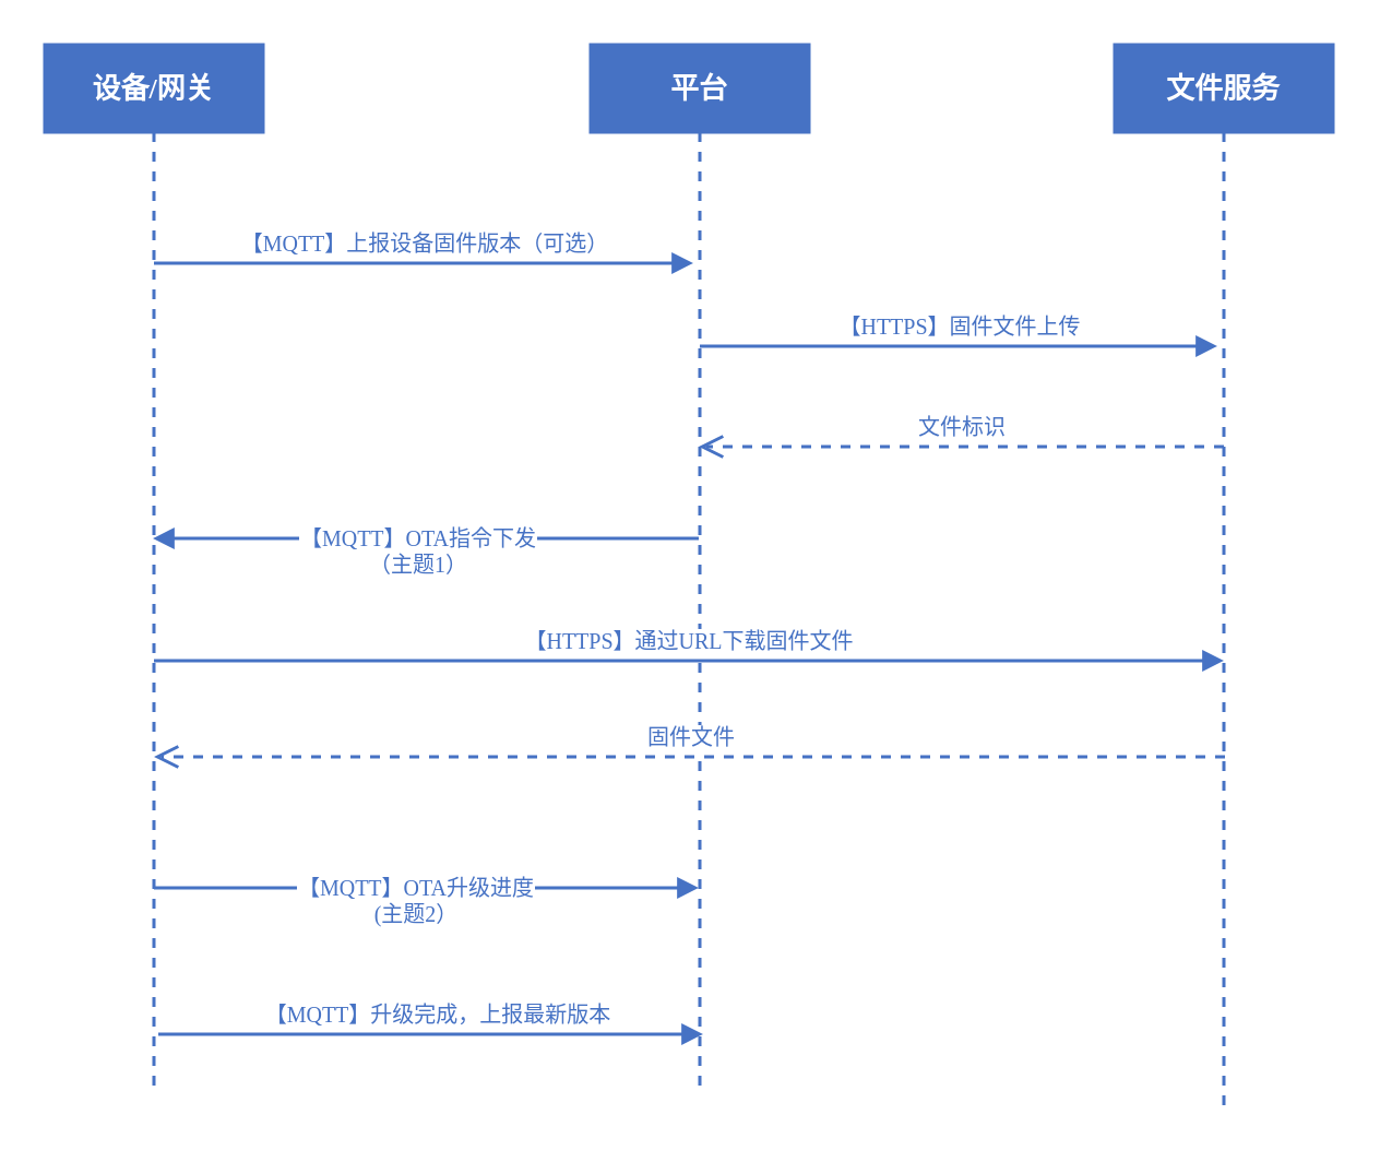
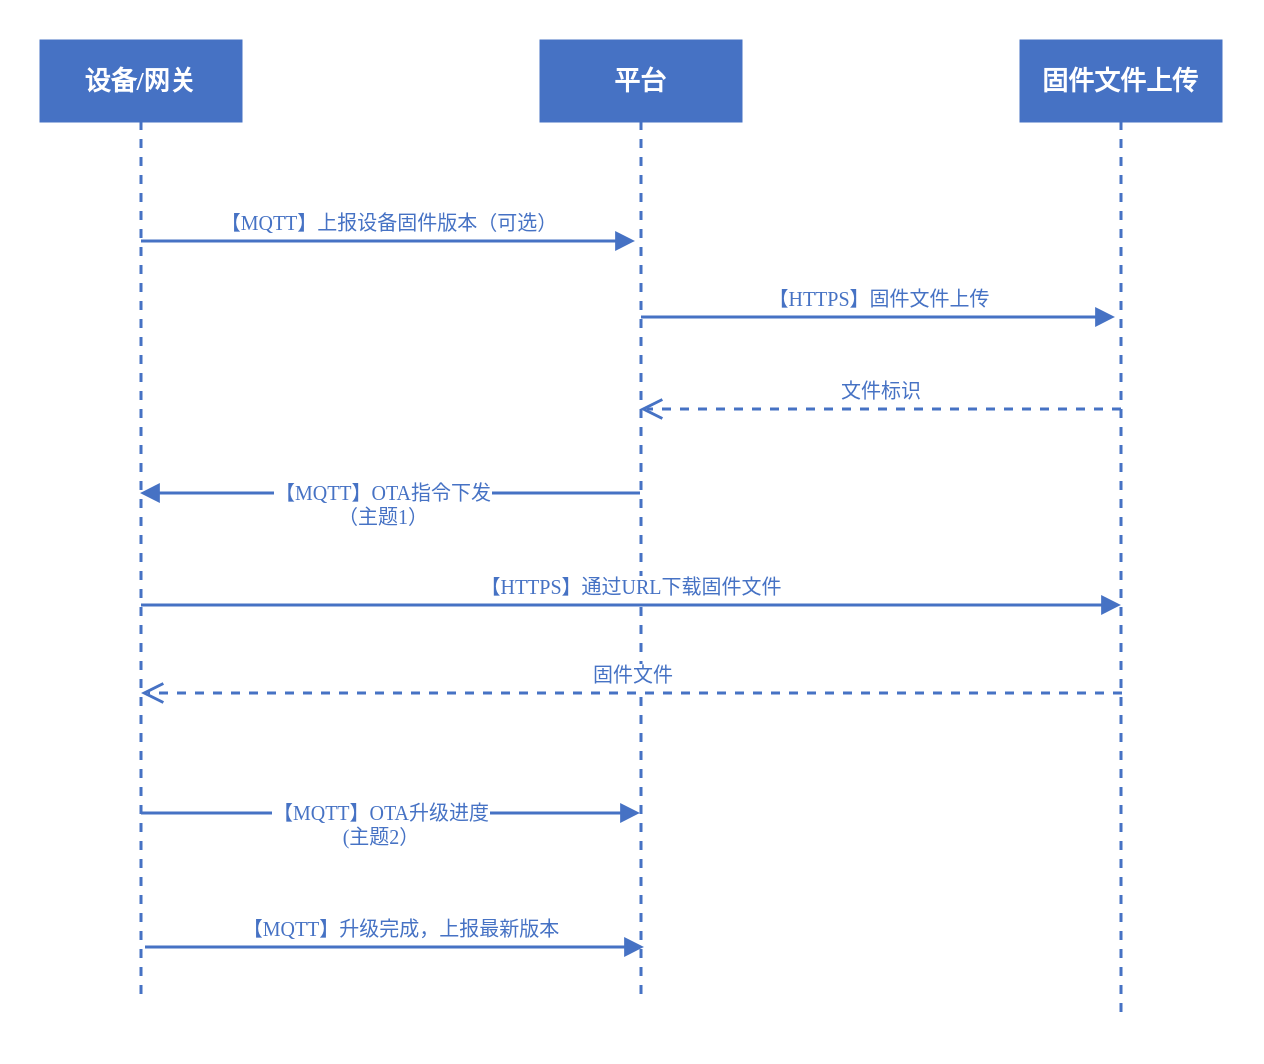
- <mxCell id="3" value="文件服务" style="shape=umlLifeline;perimeter=lifelinePerimeter;whiteSpace=wrap;html=1;container=1;collapsible=0;recursiveResize=0;outlineConnect=0;shadow=0;comic=0;labelBackgroundColor=none;strokeWidth=1.5;fontFamily=Verdana;fontSize=13;align=center;fontColor=#ffffff;fontStyle=1;fillColor=#4672C4;sketch=0;rounded=0;glass=0;strokeColor=#4672C4;" parent="1" vertex="1"><mxGeometry x="510" y="20" width="100" height="490" as="geometry" /></mxCell>
+ <mxCell id="3" value="固件文件上传" style="shape=umlLifeline;perimeter=lifelinePerimeter;whiteSpace=wrap;html=1;container=1;collapsible=0;recursiveResize=0;outlineConnect=0;shadow=0;comic=0;labelBackgroundColor=none;strokeWidth=1.5;fontFamily=Verdana;fontSize=13;align=center;fontColor=#ffffff;fontStyle=1;fillColor=#4672C4;sketch=0;rounded=0;glass=0;strokeColor=#4672C4;" parent="1" vertex="1"><mxGeometry x="510" y="20" width="100" height="490" as="geometry" /></mxCell>
